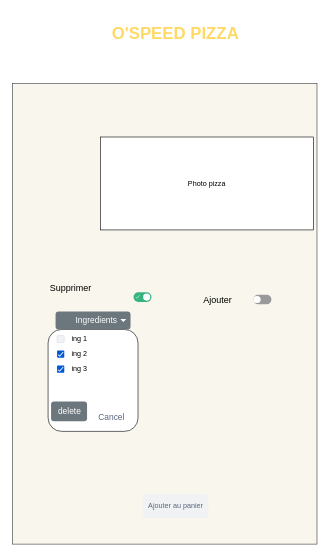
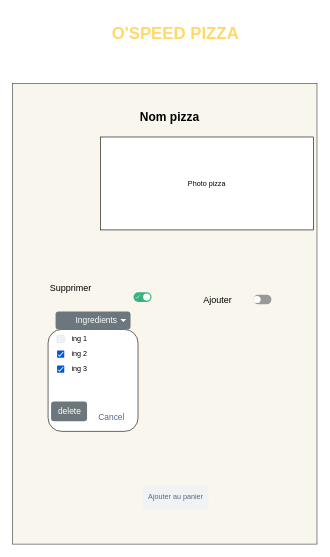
+ <mxCell id="5" value="&lt;font style=&quot;font-size: 20px&quot;&gt;&lt;b&gt;Nom pizza&lt;/b&gt;&lt;/font&gt;" style="text;html=1;align=center;verticalAlign=middle;resizable=0;points=[];autosize=1;" vertex="1" parent="1"><mxGeometry x="227" y="183" width="110" height="20" as="geometry" /></mxCell>
- <mxCell id="22" value="Ajouter au panier" style="rounded=1;align=center;fillColor=#F1F2F4;strokeColor=none;html=1;fontColor=#596780;fontSize=12" vertex="1" parent="1"><mxGeometry x="237" y="824" width="110" height="40" as="geometry" /></mxCell>
+ <mxCell id="22" value="Ajouter au panier" style="rounded=1;align=center;fillColor=#F1F2F4;strokeColor=none;html=1;fontColor=#596780;fontSize=12" vertex="1" parent="1"><mxGeometry x="237" y="809" width="110" height="40" as="geometry" /></mxCell>
